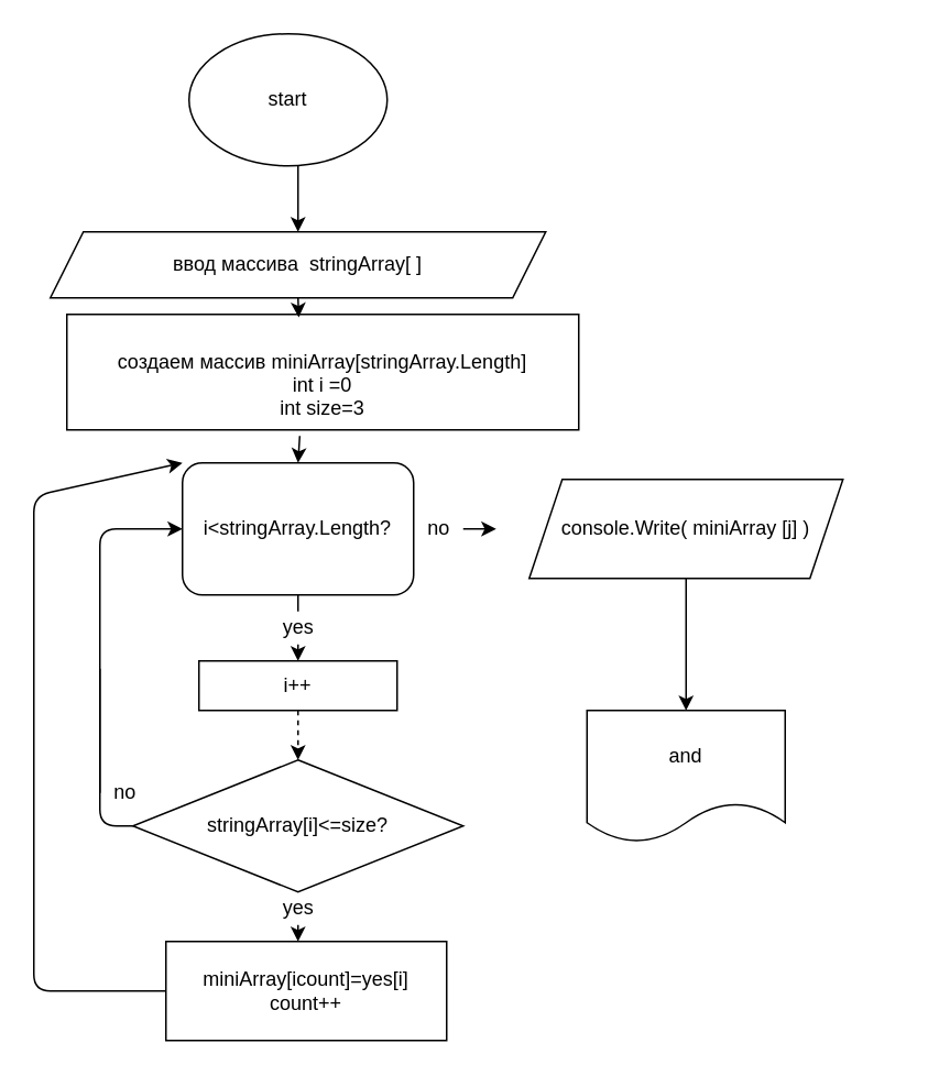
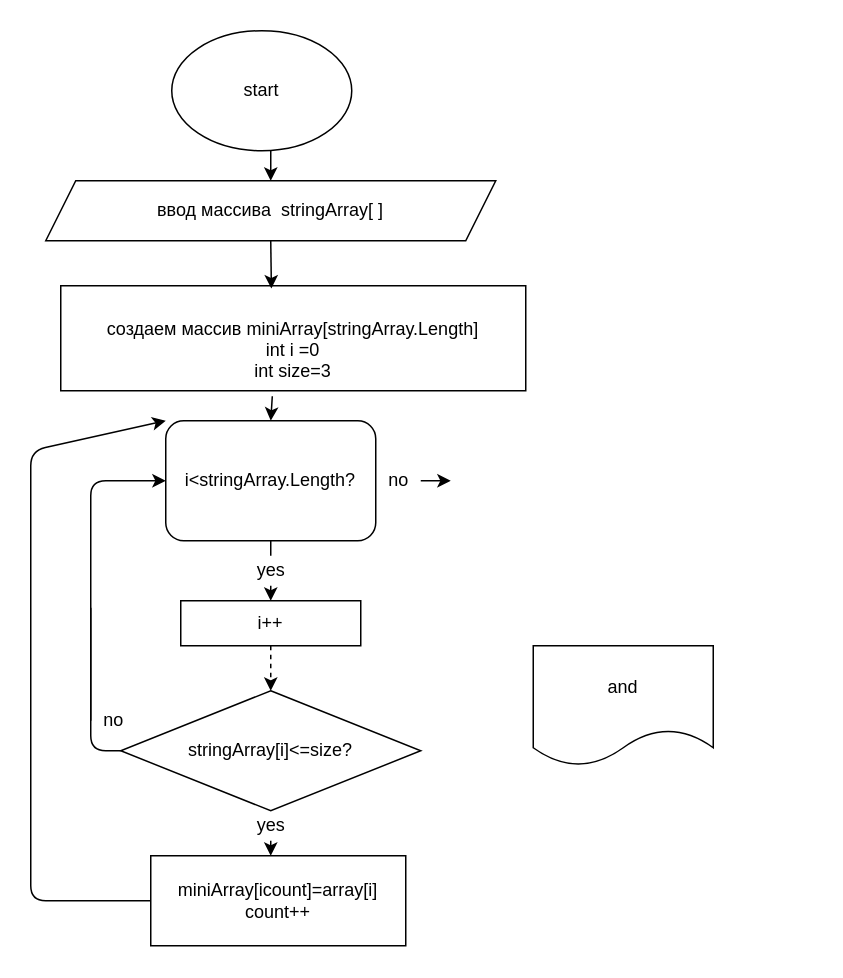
- <mxCell id="3" value="&lt;div style=&quot;text-align: justify&quot;&gt;&lt;span&gt;&lt;br&gt;&lt;/span&gt;&lt;/div&gt;&lt;div style=&quot;text-align: justify&quot;&gt;&lt;span&gt;&lt;br&gt;&lt;/span&gt;&lt;/div&gt;&lt;div style=&quot;text-align: justify&quot;&gt;&lt;span&gt;ввод массива&amp;nbsp; stringArray[ ]&lt;/span&gt;&lt;/div&gt;&lt;span style=&quot;background-color: rgb(30 , 30 , 30)&quot;&gt;&lt;div style=&quot;text-align: justify&quot;&gt;&lt;font color=&quot;#d4d4d4&quot; face=&quot;consolas, courier new, monospace&quot;&gt;&lt;br&gt;&lt;/font&gt;&lt;/div&gt;&lt;br&gt;&lt;/span&gt;" style="shape=parallelogram;perimeter=parallelogramPerimeter;whiteSpace=wrap;html=1;fixedSize=1;" vertex="1" parent="1"><mxGeometry x="30" y="140" width="300" height="40" as="geometry" /></mxCell>
+ <mxCell id="3" value="&lt;div style=&quot;text-align: justify&quot;&gt;&lt;span&gt;&lt;br&gt;&lt;/span&gt;&lt;/div&gt;&lt;div style=&quot;text-align: justify&quot;&gt;&lt;span&gt;&lt;br&gt;&lt;/span&gt;&lt;/div&gt;&lt;div style=&quot;text-align: justify&quot;&gt;&lt;span&gt;ввод массива&amp;nbsp; stringArray[ ]&lt;/span&gt;&lt;/div&gt;&lt;span style=&quot;background-color: rgb(30 , 30 , 30)&quot;&gt;&lt;div style=&quot;text-align: justify&quot;&gt;&lt;font color=&quot;#d4d4d4&quot; face=&quot;consolas, courier new, monospace&quot;&gt;&lt;br&gt;&lt;/font&gt;&lt;/div&gt;&lt;br&gt;&lt;/span&gt;" style="shape=parallelogram;perimeter=parallelogramPerimeter;whiteSpace=wrap;html=1;fixedSize=1;" vertex="1" parent="1"><mxGeometry x="30" y="120" width="300" height="40" as="geometry" /></mxCell>
- <mxCell id="28" value="&lt;span&gt;console.Write( miniArray [j] )&lt;/span&gt;" style="shape=parallelogram;perimeter=parallelogramPerimeter;whiteSpace=wrap;html=1;fixedSize=1;fontSize=12;" vertex="1" parent="1"><mxGeometry x="320" y="290" width="190" height="60" as="geometry" /></mxCell>
- <mxCell id="27" style="edgeStyle=none;html=1;exitX=0.5;exitY=1;exitDx=0;exitDy=0;entryX=0.5;entryY=0;entryDx=0;entryDy=0;" edge="1" parent="1" source="28" target="29"><mxGeometry relative="1" as="geometry"><Array as="points"><mxPoint x="415" y="380" /></Array></mxGeometry></mxCell>
- <mxCell id="14" value="miniArray[icount]=yes[i]&lt;br&gt;count++" style="rounded=0;whiteSpace=wrap;html=1;fontSize=12;" vertex="1" parent="1"><mxGeometry x="100" y="570" width="170" height="60" as="geometry" /></mxCell>
+ <mxCell id="14" value="miniArray[icount]=array[i]&lt;br&gt;count++" style="rounded=0;whiteSpace=wrap;html=1;fontSize=12;" vertex="1" parent="1"><mxGeometry x="100" y="570" width="170" height="60" as="geometry" /></mxCell>
